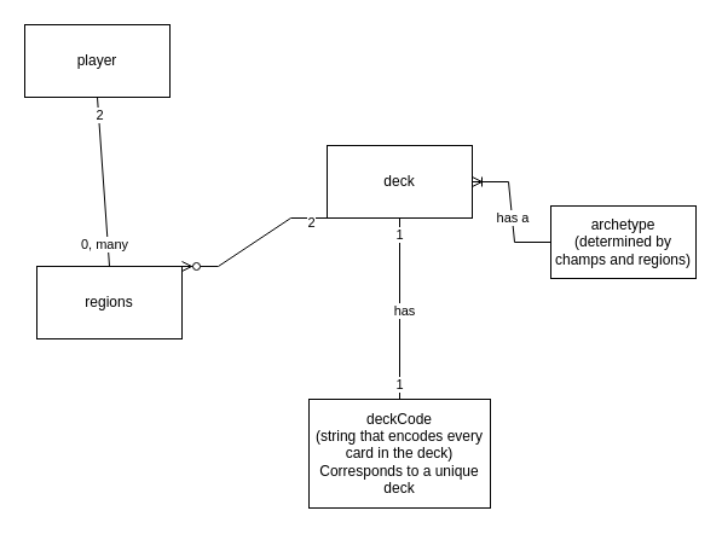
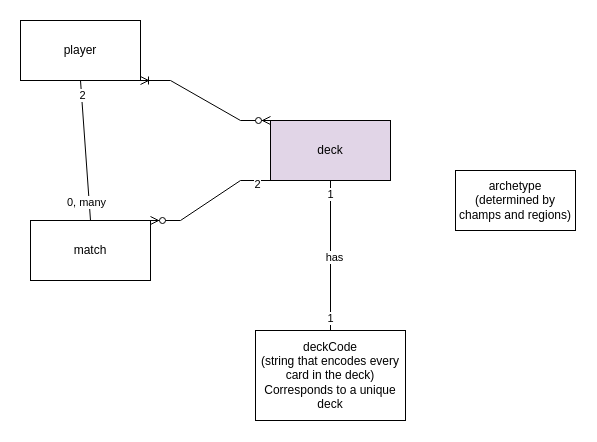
+ <mxCell id="9" value="" style="edgeStyle=entityRelationEdgeStyle;fontSize=12;html=1;endArrow=ERoneToMany;startArrow=ERzeroToMany;rounded=0;exitX=0;exitY=0;exitDx=0;exitDy=0;entryX=1;entryY=1;entryDx=0;entryDy=0;" edge="1" parent="1" source="2" target="8"><mxGeometry width="100" height="100" relative="1" as="geometry"><mxPoint x="140" y="330" as="sourcePoint" /><mxPoint x="280" y="10" as="targetPoint" /></mxGeometry></mxCell>
- <mxCell id="2" value="deck" style="rounded=0;whiteSpace=wrap;html=1;" vertex="1" parent="1"><mxGeometry x="270" y="120" width="120" height="60" as="geometry" /></mxCell>
+ <mxCell id="2" value="deck" style="rounded=0;whiteSpace=wrap;html=1;fillColor=#e1d5e7;" vertex="1" parent="1"><mxGeometry x="270" y="120" width="120" height="60" as="geometry" /></mxCell>
- <mxCell id="4" value="" style="edgeStyle=entityRelationEdgeStyle;fontSize=12;html=1;endArrow=ERoneToMany;rounded=0;entryX=1;entryY=0.5;entryDx=0;entryDy=0;" edge="1" parent="1" source="3" target="2"><mxGeometry width="100" height="100" relative="1" as="geometry"><mxPoint x="320" y="410" as="sourcePoint" /><mxPoint x="420" y="310" as="targetPoint" /></mxGeometry></mxCell>
- <mxCell id="5" value="has a&amp;nbsp;" style="edgeLabel;html=1;align=center;verticalAlign=middle;resizable=0;points=[];" vertex="1" connectable="0" parent="4"><mxGeometry x="-0.1" y="-1" relative="1" as="geometry"><mxPoint as="offset" /></mxGeometry></mxCell>
- <mxCell id="7" value="regions" style="rounded=0;whiteSpace=wrap;html=1;" vertex="1" parent="1"><mxGeometry y="220" width="120" height="60" as="geometry" x="30" /></mxCell>
+ <mxCell id="7" value="match" style="rounded=0;whiteSpace=wrap;html=1;" vertex="1" parent="1"><mxGeometry y="220" width="120" height="60" as="geometry" x="30" /></mxCell>
